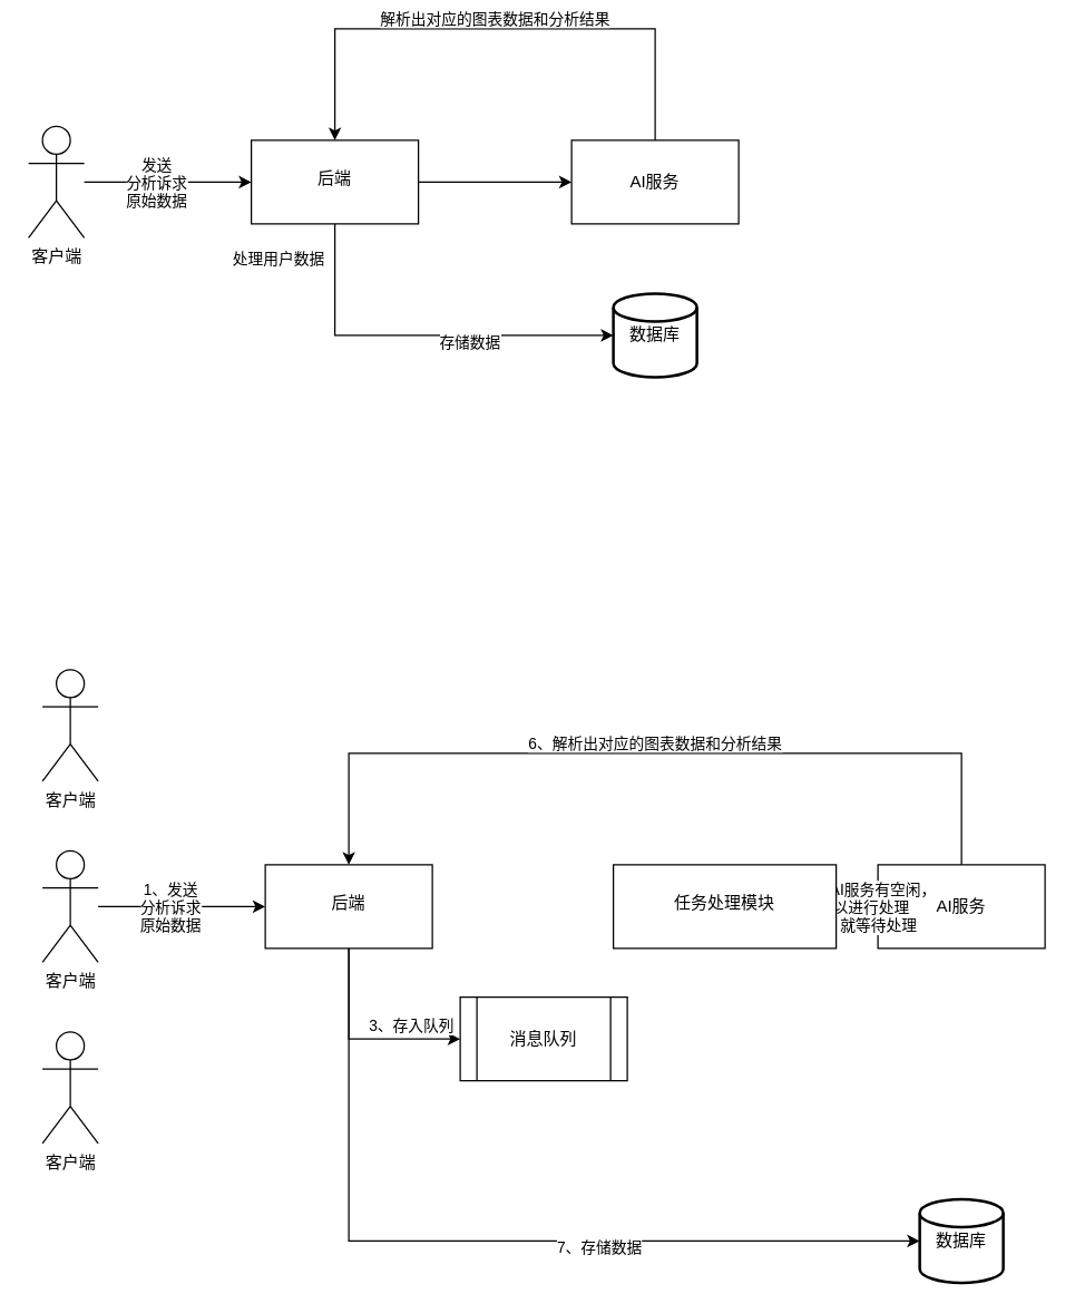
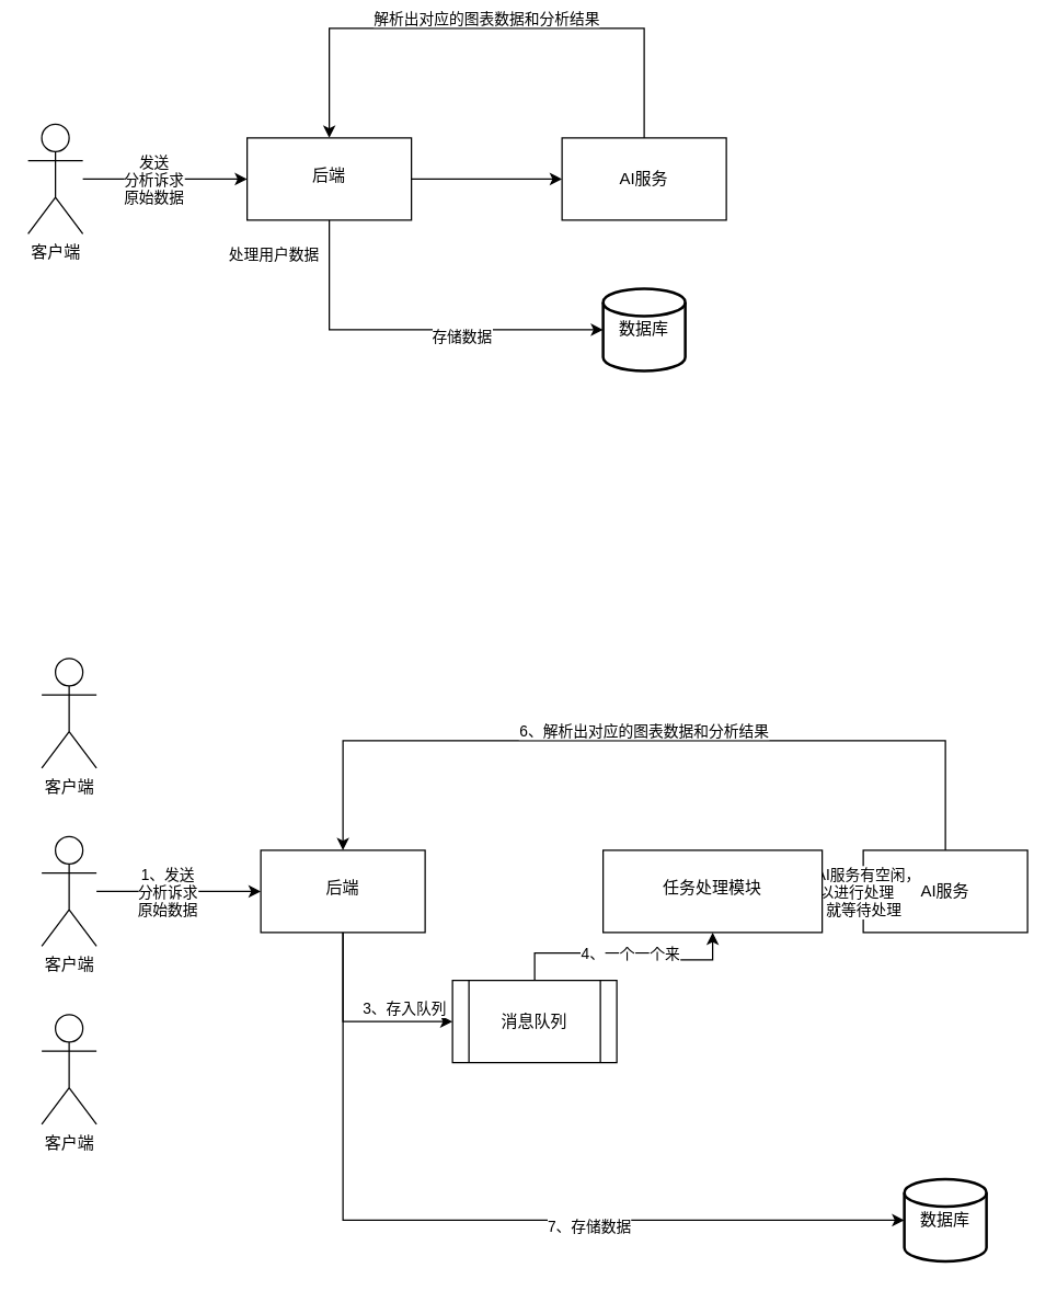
+ <mxCell id="28" style="edgeStyle=orthogonalEdgeStyle;rounded=0;orthogonalLoop=1;jettySize=auto;html=1;exitX=0.5;exitY=0;exitDx=0;exitDy=0;entryX=0.5;entryY=1;entryDx=0;entryDy=0;" edge="1" parent="1" source="30" target="33"><mxGeometry relative="1" as="geometry" /></mxCell>
+ <mxCell id="29" value="4、一个一个来" style="edgeLabel;html=1;align=center;verticalAlign=middle;resizable=0;points=[];" vertex="1" connectable="0" parent="28"><mxGeometry x="0.015" relative="1" as="geometry"><mxPoint as="offset" /></mxGeometry></mxCell>
